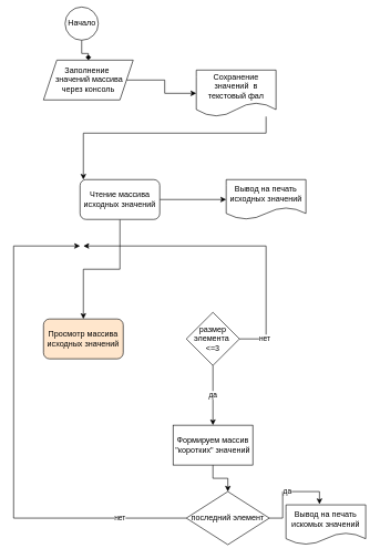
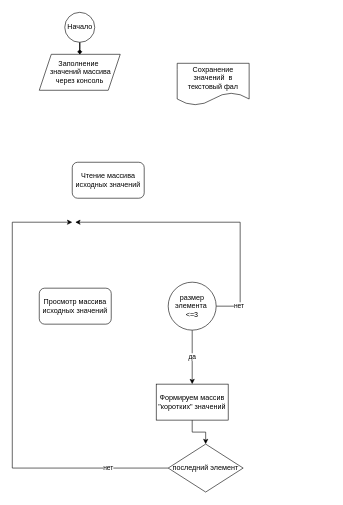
- <mxCell id="3" value="Начало" style="ellipse;whiteSpace=wrap;html=1;aspect=fixed;" vertex="1" parent="1"><mxGeometry x="97.5" y="10" width="50" height="50" as="geometry" /></mxCell>
+ <mxCell id="3" value="Начало" style="ellipse;whiteSpace=wrap;html=1;aspect=fixed;" vertex="1" parent="1"><mxGeometry x="107.5" y="20" width="50" height="50" as="geometry" /></mxCell>
- <mxCell id="4" style="edgeStyle=orthogonalEdgeStyle;rounded=0;orthogonalLoop=1;jettySize=auto;html=1;entryX=0;entryY=0.5;entryDx=0;entryDy=0;" edge="1" parent="1" source="5" target="7"><mxGeometry relative="1" as="geometry" /></mxCell>
- <mxCell id="6" style="edgeStyle=orthogonalEdgeStyle;rounded=0;orthogonalLoop=1;jettySize=auto;html=1;" edge="1" parent="1" source="7" target="10"><mxGeometry relative="1" as="geometry"><Array as="points"><mxPoint x="400" y="200" /><mxPoint x="125" y="200" /></Array></mxGeometry></mxCell>
- <mxCell id="9" style="edgeStyle=orthogonalEdgeStyle;rounded=0;orthogonalLoop=1;jettySize=auto;html=1;entryX=0;entryY=0.5;entryDx=0;entryDy=0;" edge="1" parent="1" source="10" target="11"><mxGeometry relative="1" as="geometry" /></mxCell>
- <mxCell id="11" value="Вывод на печать исходных значений" style="shape=document;whiteSpace=wrap;html=1;boundedLbl=1;" vertex="1" parent="1"><mxGeometry x="340" y="270" width="120" height="60" as="geometry" /></mxCell>
- <mxCell id="8" style="edgeStyle=orthogonalEdgeStyle;rounded=0;orthogonalLoop=1;jettySize=auto;html=1;exitX=0.5;exitY=1;exitDx=0;exitDy=0;entryX=0.5;entryY=0;entryDx=0;entryDy=0;" edge="1" parent="1" source="10" target="15"><mxGeometry relative="1" as="geometry"><mxPoint x="125" y="370" as="targetPoint" /></mxGeometry></mxCell>
- <mxCell id="15" value="Просмотр массива исходных значений" style="rounded=1;whiteSpace=wrap;html=1;fillColor=#ffe6cc;" vertex="1" parent="1"><mxGeometry x="65" y="480" width="120" height="60" as="geometry" /></mxCell>
+ <mxCell id="15" value="Просмотр массива исходных значений" style="rounded=1;whiteSpace=wrap;html=1;" vertex="1" parent="1"><mxGeometry x="65" y="480" width="120" height="60" as="geometry" /></mxCell>
- <mxCell id="14" value="размер элемента&amp;nbsp; &amp;lt;=3" style="rhombus;whiteSpace=wrap;html=1;" vertex="1" parent="1"><mxGeometry x="280" y="470" width="80" height="80" as="geometry" /></mxCell>
+ <mxCell id="14" value="размер элемента&amp;nbsp; &amp;lt;=3" style="ellipse;whiteSpace=wrap;html=1;" vertex="1" parent="1"><mxGeometry x="280" y="470" width="80" height="80" as="geometry" /></mxCell>
- <mxCell id="17" value="да" style="edgeStyle=orthogonalEdgeStyle;rounded=0;orthogonalLoop=1;jettySize=auto;html=1;exitX=1;exitY=0.5;exitDx=0;exitDy=0;entryX=0.42;entryY=-0.017;entryDx=0;entryDy=0;entryPerimeter=0;" edge="1" parent="1" source="18" target="19"><mxGeometry relative="1" as="geometry"><mxPoint x="470" y="830" as="targetPoint" /></mxGeometry></mxCell>
- <mxCell id="19" value="Вывод на печать искомых значений" style="shape=document;whiteSpace=wrap;html=1;boundedLbl=1;" vertex="1" parent="1"><mxGeometry x="430" y="760" width="120" height="60" as="geometry" /></mxCell>
